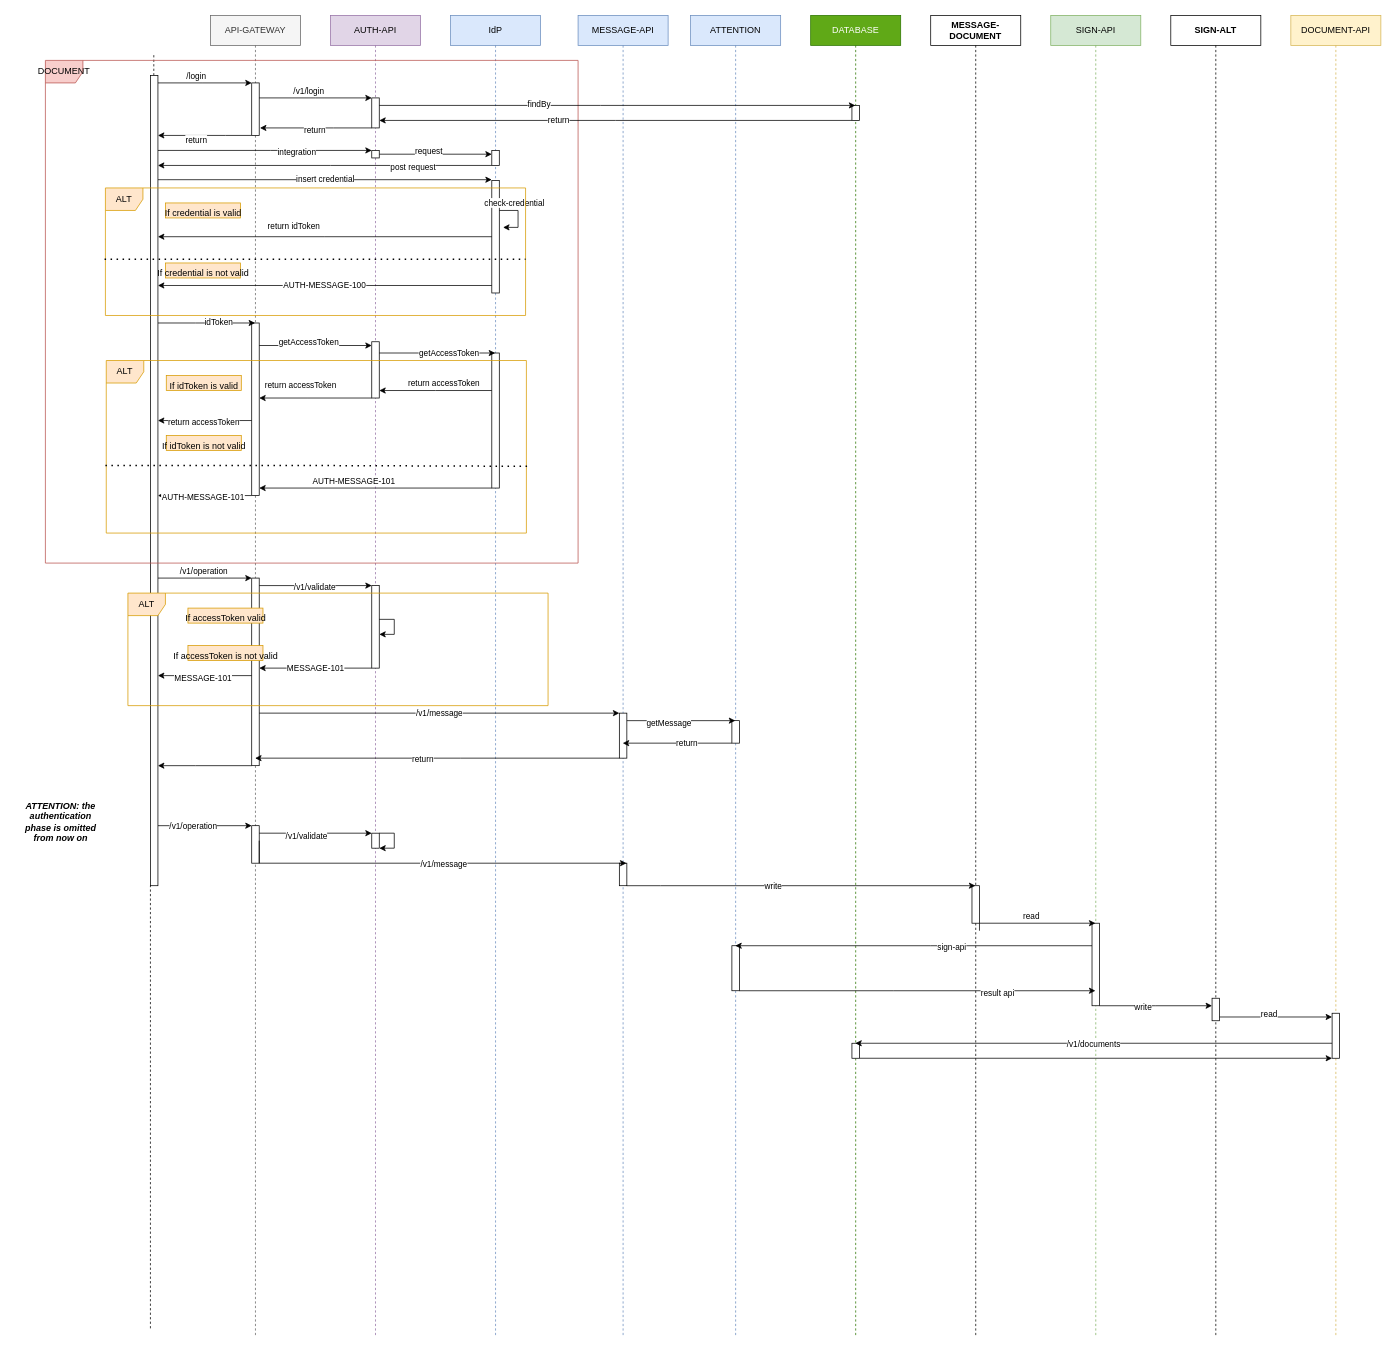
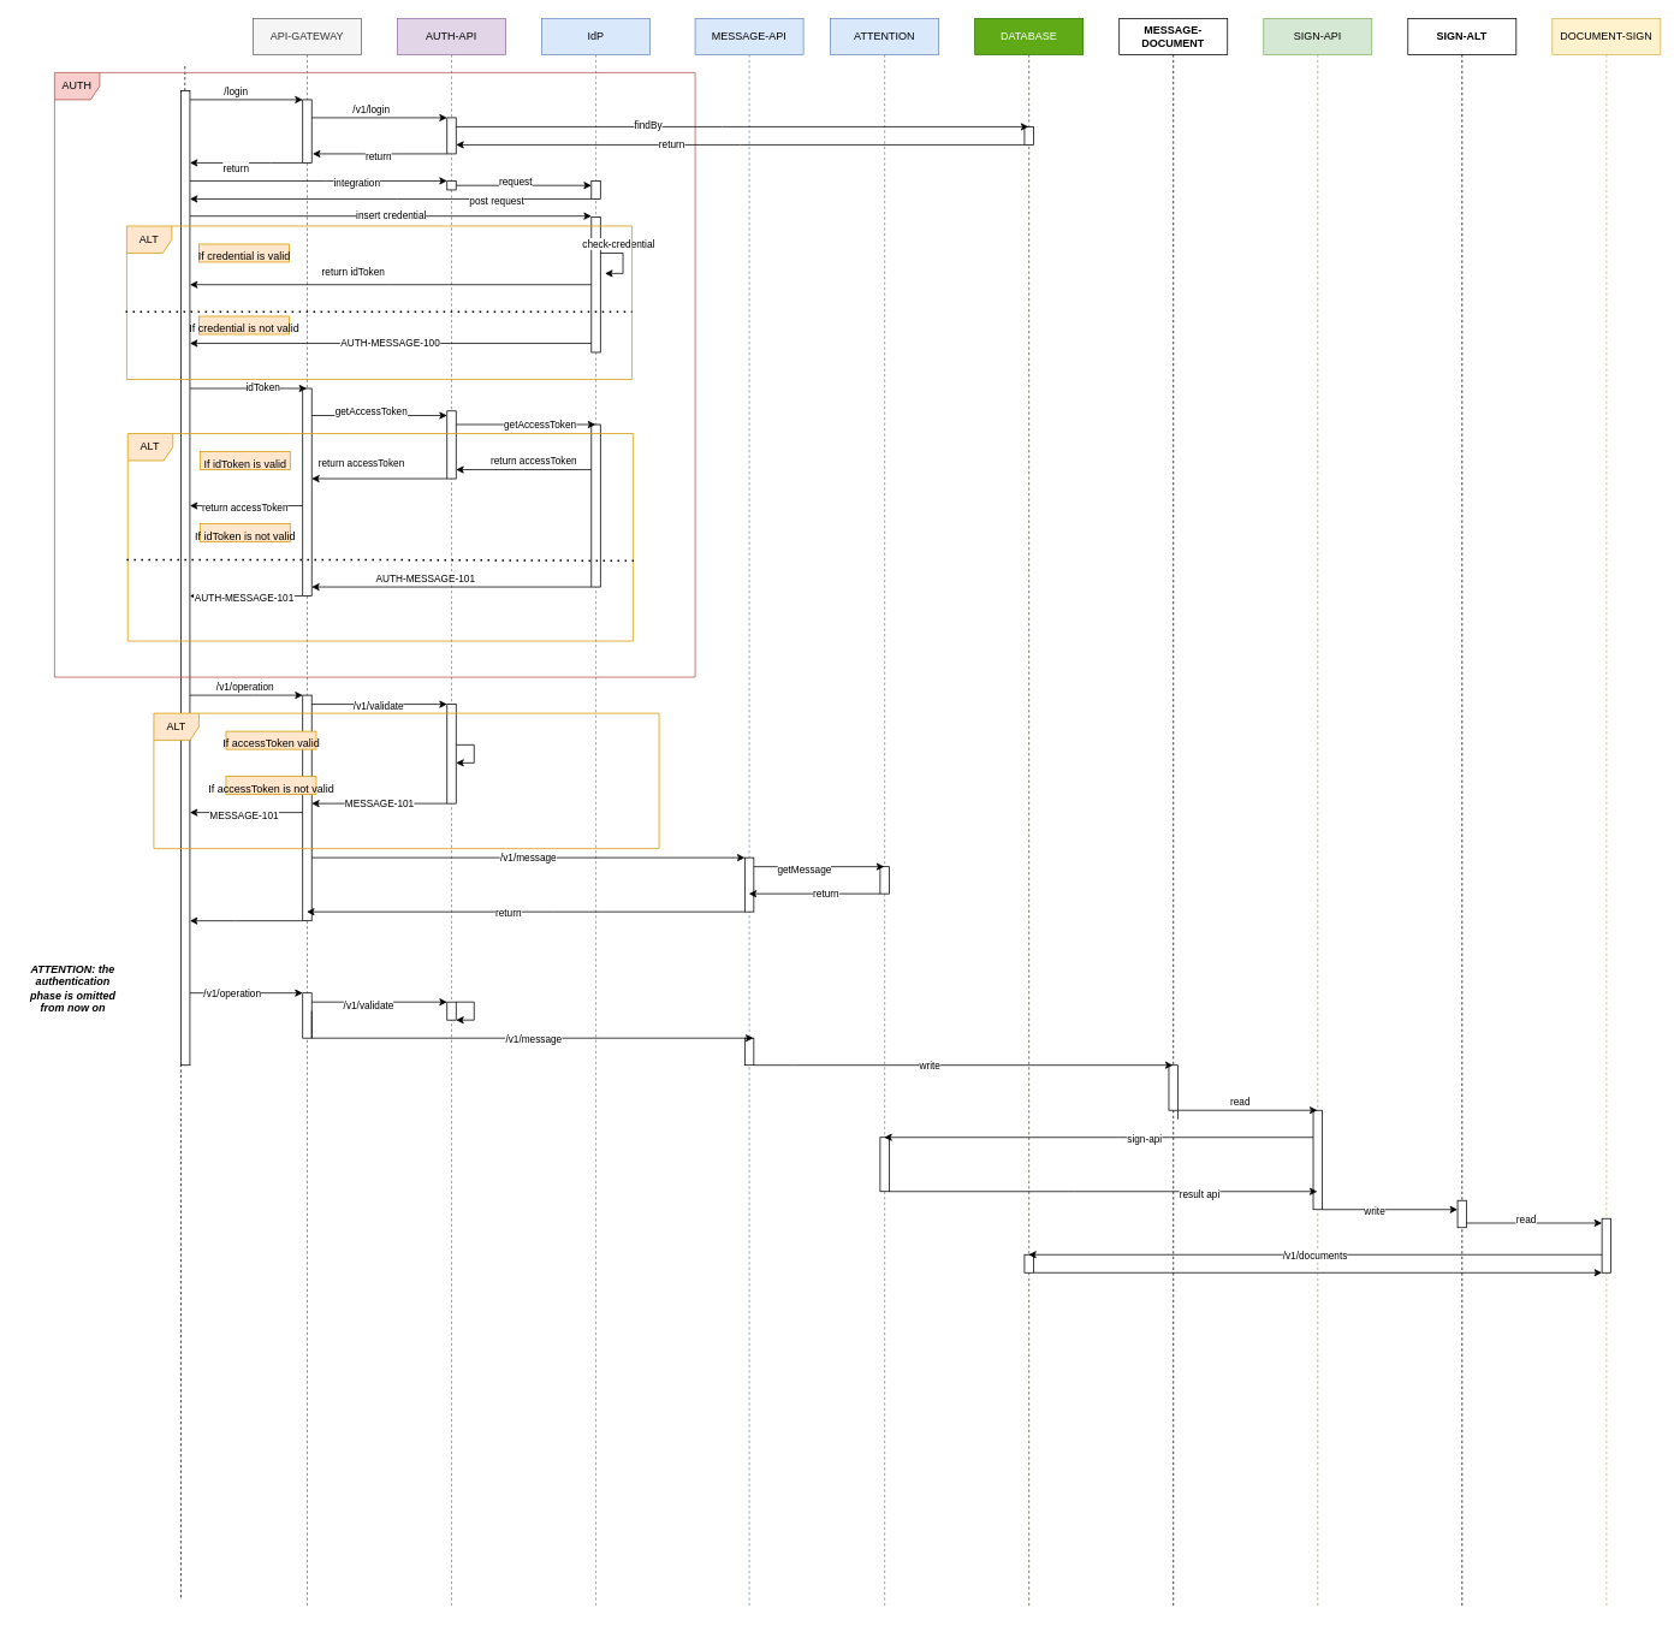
- <mxCell id="109" value="DOCUMENT-API" style="shape=umlLifeline;perimeter=lifelinePerimeter;whiteSpace=wrap;html=1;container=0;dropTarget=0;collapsible=0;recursiveResize=0;outlineConnect=0;portConstraint=eastwest;newEdgeStyle={&quot;edgeStyle&quot;:&quot;elbowEdgeStyle&quot;,&quot;elbow&quot;:&quot;vertical&quot;,&quot;curved&quot;:0,&quot;rounded&quot;:0};fillColor=#fff2cc;strokeColor=#d6b656;" parent="1" vertex="1"><mxGeometry x="1720" y="20" width="120" height="1760" as="geometry" /></mxCell>
+ <mxCell id="109" value="DOCUMENT-SIGN" style="shape=umlLifeline;perimeter=lifelinePerimeter;whiteSpace=wrap;html=1;container=0;dropTarget=0;collapsible=0;recursiveResize=0;outlineConnect=0;portConstraint=eastwest;newEdgeStyle={&quot;edgeStyle&quot;:&quot;elbowEdgeStyle&quot;,&quot;elbow&quot;:&quot;vertical&quot;,&quot;curved&quot;:0,&quot;rounded&quot;:0};fillColor=#fff2cc;strokeColor=#d6b656;" parent="1" vertex="1"><mxGeometry x="1720" y="20" width="120" height="1760" as="geometry" /></mxCell>
- <mxCell id="66" value="DOCUMENT" style="shape=umlFrame;whiteSpace=wrap;html=1;pointerEvents=0;recursiveResize=0;container=1;collapsible=0;width=50;fillColor=#f8cecc;strokeColor=#b85450;" parent="1" vertex="1"><mxGeometry x="60" y="80" width="710" height="670" as="geometry" /></mxCell>
+ <mxCell id="66" value="AUTH" style="shape=umlFrame;whiteSpace=wrap;html=1;pointerEvents=0;recursiveResize=0;container=1;collapsible=0;width=50;fillColor=#f8cecc;strokeColor=#b85450;" parent="1" vertex="1"><mxGeometry x="60" y="80" width="710" height="670" as="geometry" /></mxCell>
